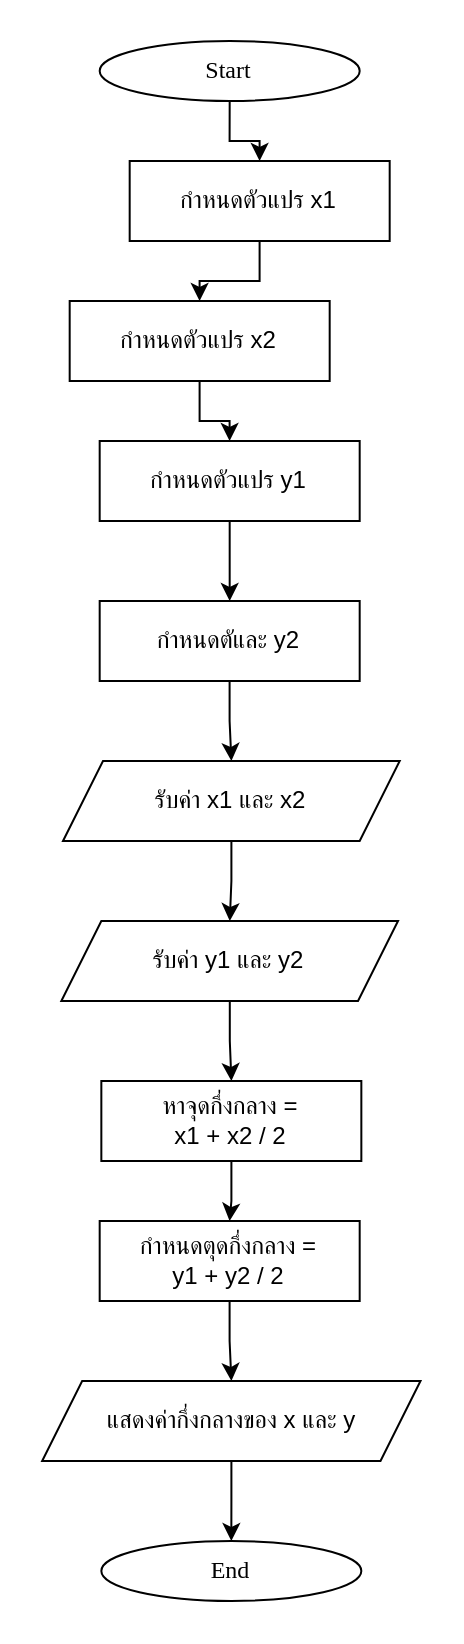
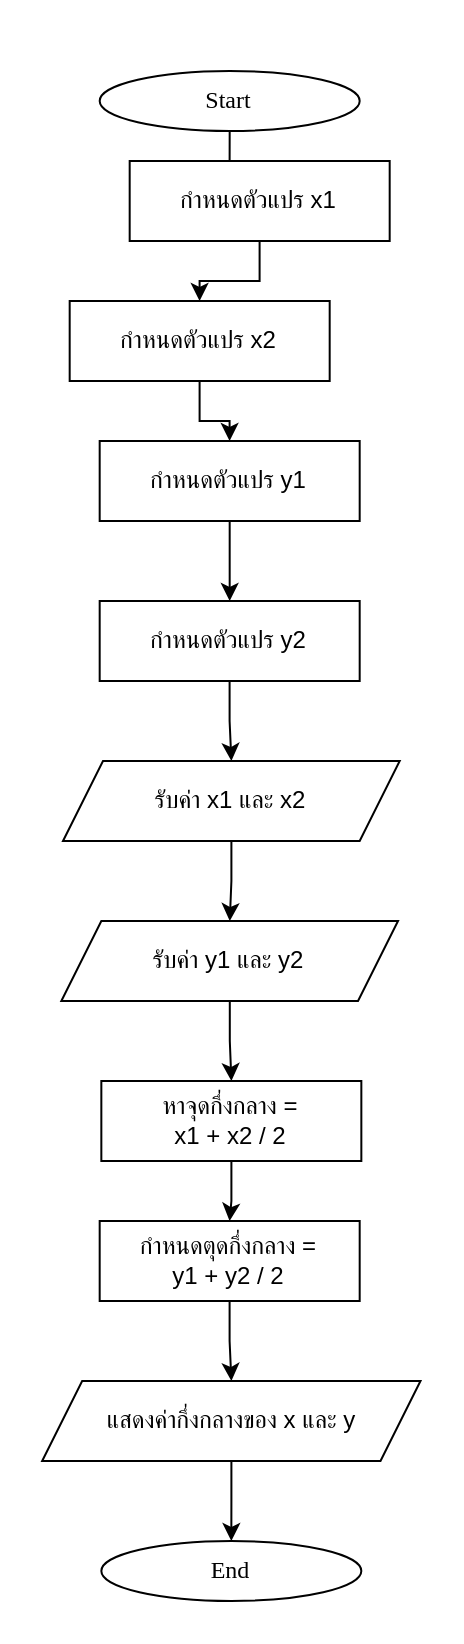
- <mxCell id="3" value="&lt;font data-font-src=&quot;https://fonts.googleapis.com/css?family=Sarabun&quot; face=&quot;Sarabun&quot;&gt;Start&lt;/font&gt;" style="ellipse;whiteSpace=wrap;html=1;" parent="1" vertex="1"><mxGeometry x="49.34" y="20" width="130" height="30" as="geometry" /></mxCell>
+ <mxCell id="3" value="&lt;font data-font-src=&quot;https://fonts.googleapis.com/css?family=Sarabun&quot; face=&quot;Sarabun&quot;&gt;Start&lt;/font&gt;" style="ellipse;whiteSpace=wrap;html=1;" parent="1" vertex="1"><mxGeometry x="49.34" y="35" width="130" height="30" as="geometry" /></mxCell>
- <mxCell id="12" value="กำหนดตัและ y2" style="rounded=0;whiteSpace=wrap;html=1;" parent="1" vertex="1"><mxGeometry x="49.34" y="300" width="130" height="40" as="geometry" /></mxCell>
+ <mxCell id="12" value="กำหนดตัวแปร y2" style="rounded=0;whiteSpace=wrap;html=1;" parent="1" vertex="1"><mxGeometry x="49.34" y="300" width="130" height="40" as="geometry" /></mxCell>
